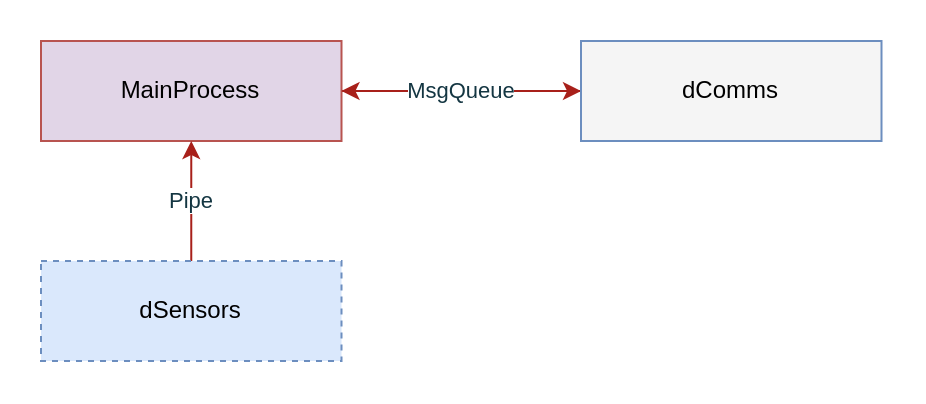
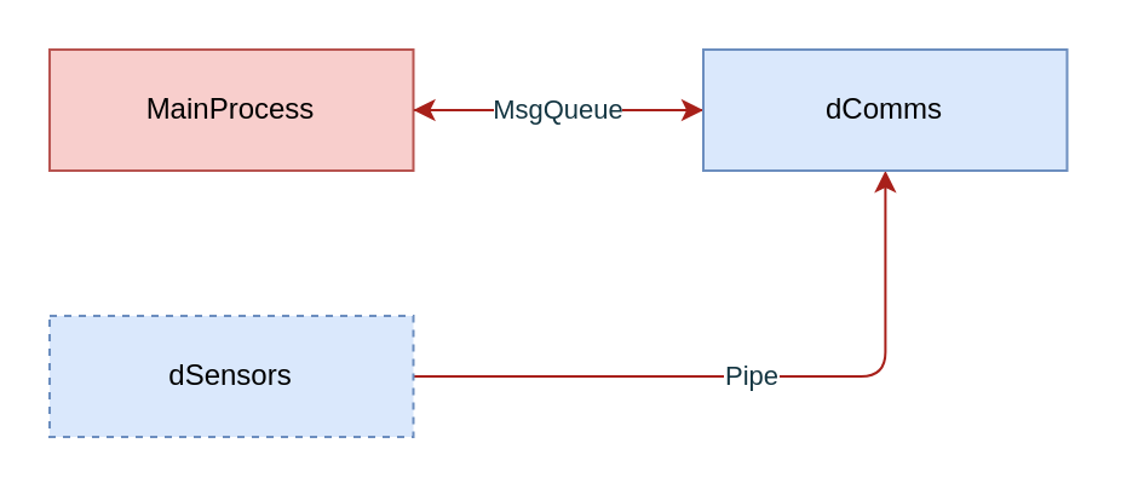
- <mxCell id="3" value="MainProcess" style="rounded=0;whiteSpace=wrap;html=1;sketch=0;strokeColor=#b85450;fillColor=#e1d5e7;" vertex="1" parent="1"><mxGeometry x="20" y="20" width="150.25" height="50" as="geometry" /></mxCell>
+ <mxCell id="3" value="MainProcess" style="rounded=0;whiteSpace=wrap;html=1;sketch=0;strokeColor=#b85450;fillColor=#f8cecc;" vertex="1" parent="1"><mxGeometry x="20" y="20" width="150.25" height="50" as="geometry" /></mxCell>
- <mxCell id="7" value="dComms" style="rounded=0;whiteSpace=wrap;html=1;sketch=0;strokeColor=#6c8ebf;fillColor=#f5f5f5;" vertex="1" parent="1"><mxGeometry x="290" y="20" width="150.25" height="50" as="geometry" /></mxCell>
+ <mxCell id="7" value="dComms" style="rounded=0;whiteSpace=wrap;html=1;sketch=0;strokeColor=#6c8ebf;fillColor=#dae8fc;" vertex="1" parent="1"><mxGeometry x="290" y="20" width="150.25" height="50" as="geometry" /></mxCell>
- <mxCell id="4" value="Pipe" style="edgeStyle=orthogonalEdgeStyle;curved=0;rounded=1;sketch=0;orthogonalLoop=1;jettySize=auto;html=1;fontColor=#143642;strokeColor=#A8201A;fillColor=#FAE5C7;" edge="1" parent="1" source="5" target="3"><mxGeometry relative="1" as="geometry" /></mxCell>
+ <mxCell id="4" value="Pipe" style="edgeStyle=orthogonalEdgeStyle;curved=0;rounded=1;sketch=0;orthogonalLoop=1;jettySize=auto;html=1;fontColor=#143642;strokeColor=#A8201A;fillColor=#FAE5C7;" edge="1" parent="1" source="5" target="7"><mxGeometry relative="1" as="geometry" /></mxCell>
